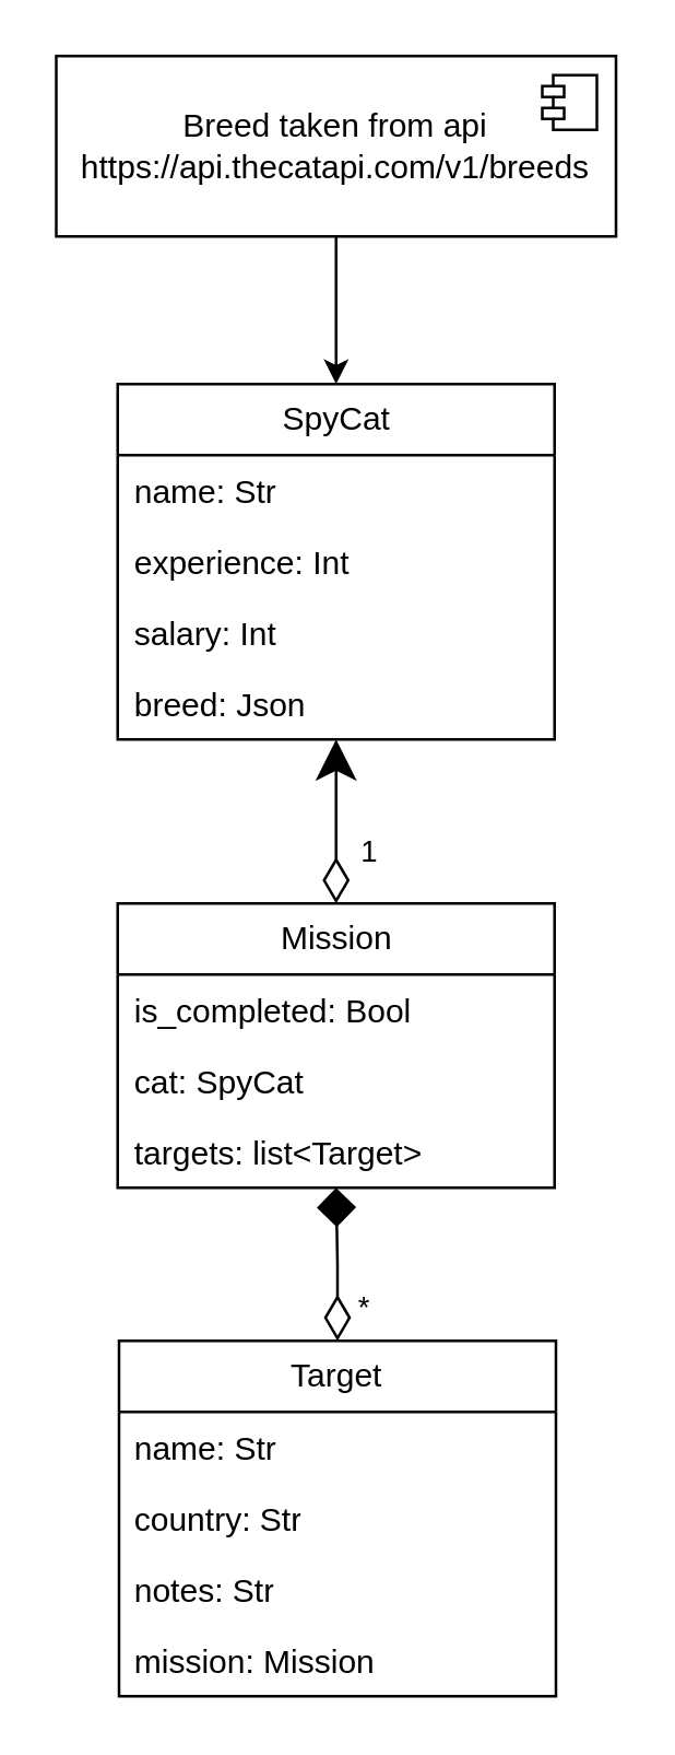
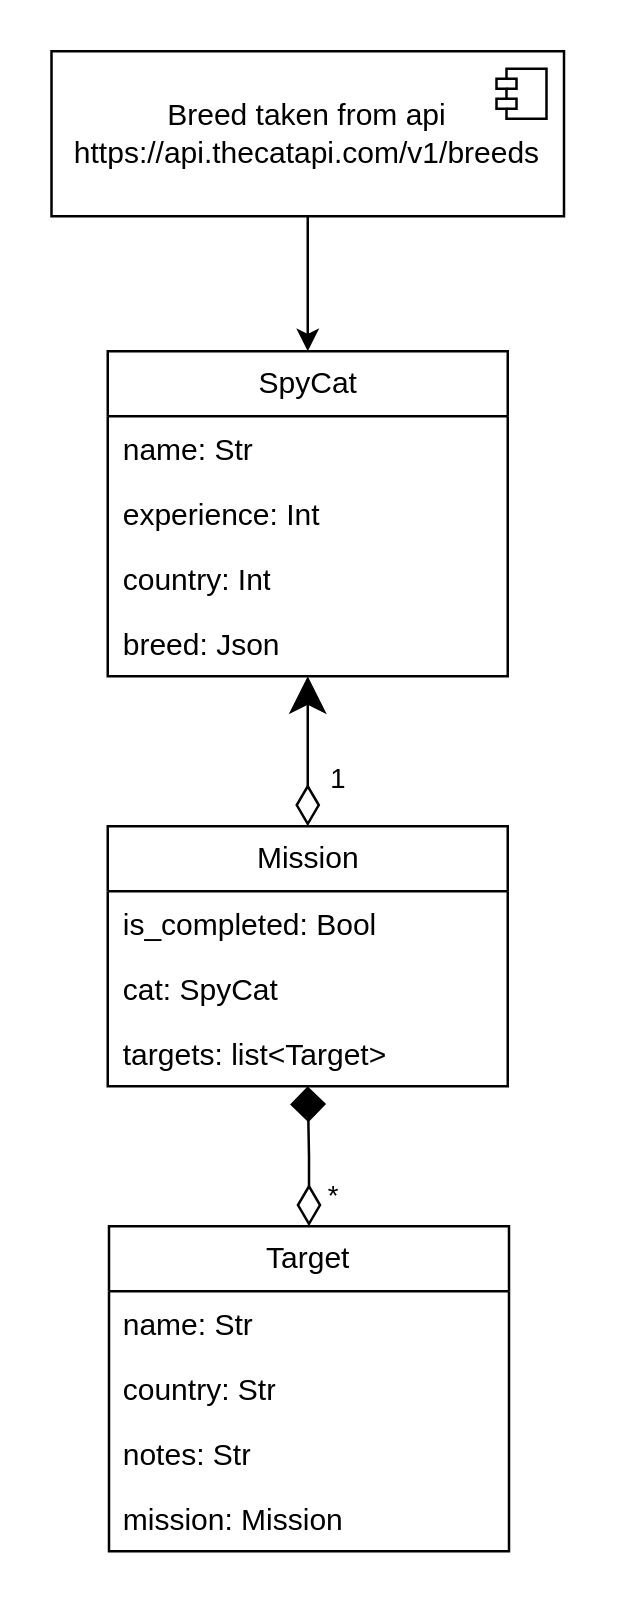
- <mxCell id="5" value="salary: Int" style="text;strokeColor=none;fillColor=none;align=left;verticalAlign=top;spacingLeft=4;spacingRight=4;overflow=hidden;rotatable=0;points=[[0,0.5],[1,0.5]];portConstraint=eastwest;whiteSpace=wrap;html=1;" vertex="1" parent="2"><mxGeometry y="78" width="160" height="26" as="geometry" /></mxCell>
+ <mxCell id="5" value="country: Int" style="text;strokeColor=none;fillColor=none;align=left;verticalAlign=top;spacingLeft=4;spacingRight=4;overflow=hidden;rotatable=0;points=[[0,0.5],[1,0.5]];portConstraint=eastwest;whiteSpace=wrap;html=1;" vertex="1" parent="2"><mxGeometry y="78" width="160" height="26" as="geometry" /></mxCell>
